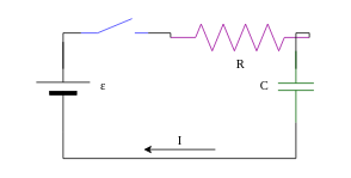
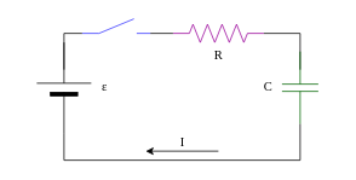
- <mxCell id="3" value="&lt;font face=&quot;Times New Roman&quot; style=&quot;font-size: 14px&quot;&gt;R&lt;/font&gt;" style="pointerEvents=1;verticalLabelPosition=bottom;shadow=0;dashed=0;align=center;html=1;verticalAlign=top;shape=mxgraph.electrical.resistors.resistor_2;fillColor=#e1d5e7;strokeColor=#990099;" parent="1" vertex="1"><mxGeometry x="190" y="26" width="155" height="30" as="geometry" /></mxCell>
+ <mxCell id="3" value="&lt;font face=&quot;Times New Roman&quot; style=&quot;font-size: 14px&quot;&gt;R&lt;/font&gt;" style="pointerEvents=1;verticalLabelPosition=bottom;shadow=0;dashed=0;align=center;html=1;verticalAlign=top;shape=mxgraph.electrical.resistors.resistor_2;fillColor=#e1d5e7;strokeColor=#990099;" parent="1" vertex="1"><mxGeometry x="190" y="26" width="100" height="20" as="geometry" /></mxCell>
